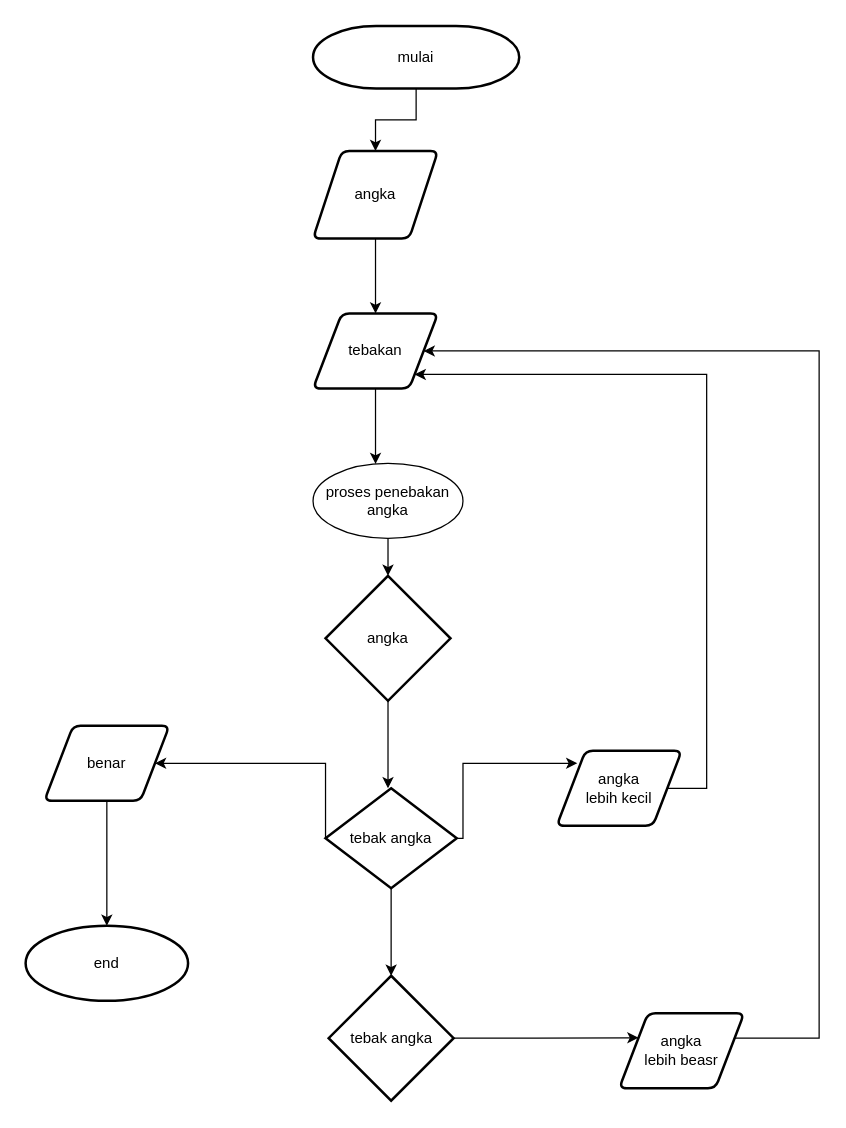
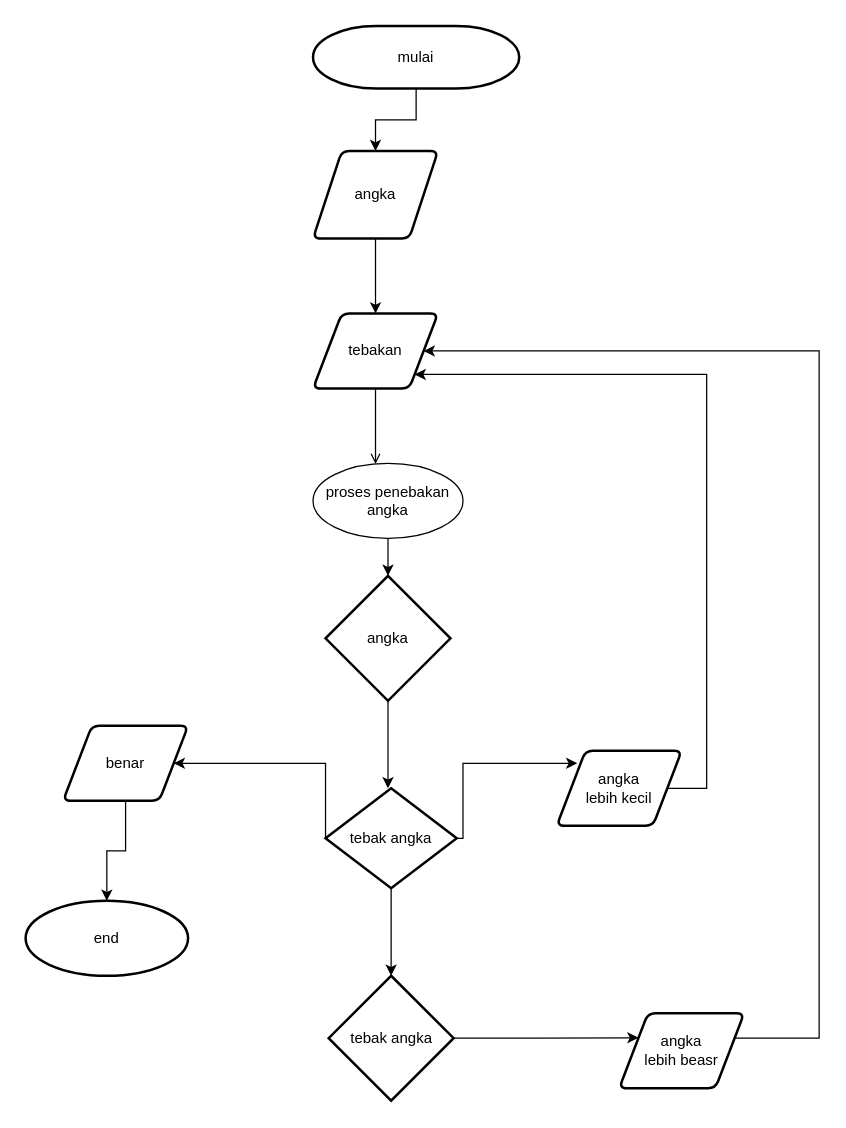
- <mxCell id="8" style="edgeStyle=orthogonalEdgeStyle;rounded=0;orthogonalLoop=1;jettySize=auto;html=1;" edge="1" parent="1" source="9" target="11"><mxGeometry relative="1" as="geometry"><Array as="points"><mxPoint x="310" y="370" /><mxPoint x="310" y="370" /></Array></mxGeometry></mxCell>
+ <mxCell id="8" style="edgeStyle=orthogonalEdgeStyle;rounded=0;orthogonalLoop=1;jettySize=auto;html=1;endArrow=open;" edge="1" parent="1" source="9" target="11"><mxGeometry relative="1" as="geometry"><Array as="points"><mxPoint x="310" y="370" /><mxPoint x="310" y="370" /></Array></mxGeometry></mxCell>
- <mxCell id="12" value="benar" style="shape=parallelogram;html=1;strokeWidth=2;perimeter=parallelogramPerimeter;whiteSpace=wrap;rounded=1;arcSize=12;size=0.23;" vertex="1" parent="1"><mxGeometry x="35" y="580" width="100" height="60" as="geometry" /></mxCell>
+ <mxCell id="12" value="benar" style="shape=parallelogram;html=1;strokeWidth=2;perimeter=parallelogramPerimeter;whiteSpace=wrap;rounded=1;arcSize=12;size=0.23;" vertex="1" parent="1"><mxGeometry x="50" y="580" width="100" height="60" as="geometry" /></mxCell>
- <mxCell id="13" value="end" style="strokeWidth=2;html=1;shape=mxgraph.flowchart.start_1;whiteSpace=wrap;" vertex="1" parent="1"><mxGeometry x="20" y="740" width="130" height="60" as="geometry" /></mxCell>
+ <mxCell id="13" value="end" style="strokeWidth=2;html=1;shape=mxgraph.flowchart.start_1;whiteSpace=wrap;" vertex="1" parent="1"><mxGeometry x="20" y="720" width="130" height="60" as="geometry" /></mxCell>
